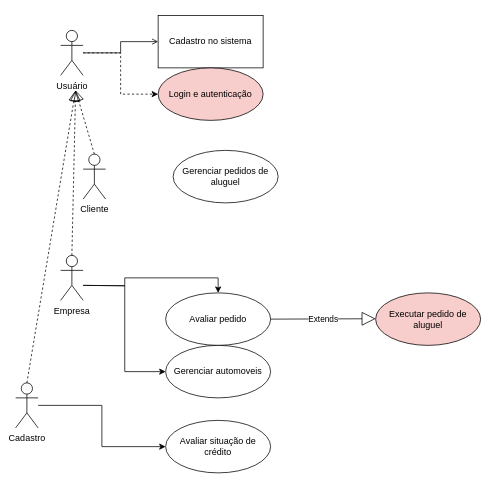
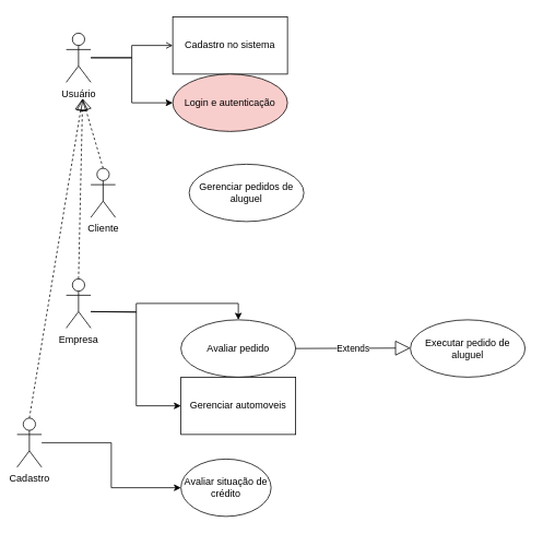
- <mxCell id="14" style="edgeStyle=orthogonalEdgeStyle;rounded=0;orthogonalLoop=1;jettySize=auto;html=1;dashed=1;" parent="1" source="15" target="18" edge="1"><mxGeometry relative="1" as="geometry" /></mxCell>
+ <mxCell id="14" style="edgeStyle=orthogonalEdgeStyle;rounded=0;orthogonalLoop=1;jettySize=auto;html=1;" parent="1" source="15" target="18" edge="1"><mxGeometry relative="1" as="geometry" /></mxCell>
- <mxCell id="20" value="Executar pedido de aluguel" style="ellipse;whiteSpace=wrap;html=1;fillColor=#f8cecc;" parent="1" vertex="1"><mxGeometry x="500" y="390" width="140" height="70" as="geometry" /></mxCell>
+ <mxCell id="20" value="Executar pedido de aluguel" style="ellipse;whiteSpace=wrap;html=1;" parent="1" vertex="1"><mxGeometry x="500" y="390" width="140" height="70" as="geometry" /></mxCell>
- <mxCell id="21" value="Gerenciar automoveis" style="ellipse;whiteSpace=wrap;html=1;" parent="1" vertex="1"><mxGeometry x="220" y="460" width="140" height="70" as="geometry" /></mxCell>
+ <mxCell id="21" value="Gerenciar automoveis" style="whiteSpace=wrap;html=1;rounded=0;" parent="1" vertex="1"><mxGeometry x="220" y="460" width="140" height="70" as="geometry" /></mxCell>
- <mxCell id="10" value="Avaliar situação de crédito" style="ellipse;whiteSpace=wrap;html=1;" parent="1" vertex="1"><mxGeometry x="220" y="560" width="140" height="70" as="geometry" /></mxCell>
+ <mxCell id="10" value="Avaliar situação de crédito" style="ellipse;whiteSpace=wrap;html=1;" parent="1" vertex="1"><mxGeometry x="220" y="560" width="110" height="70" as="geometry" /></mxCell>
